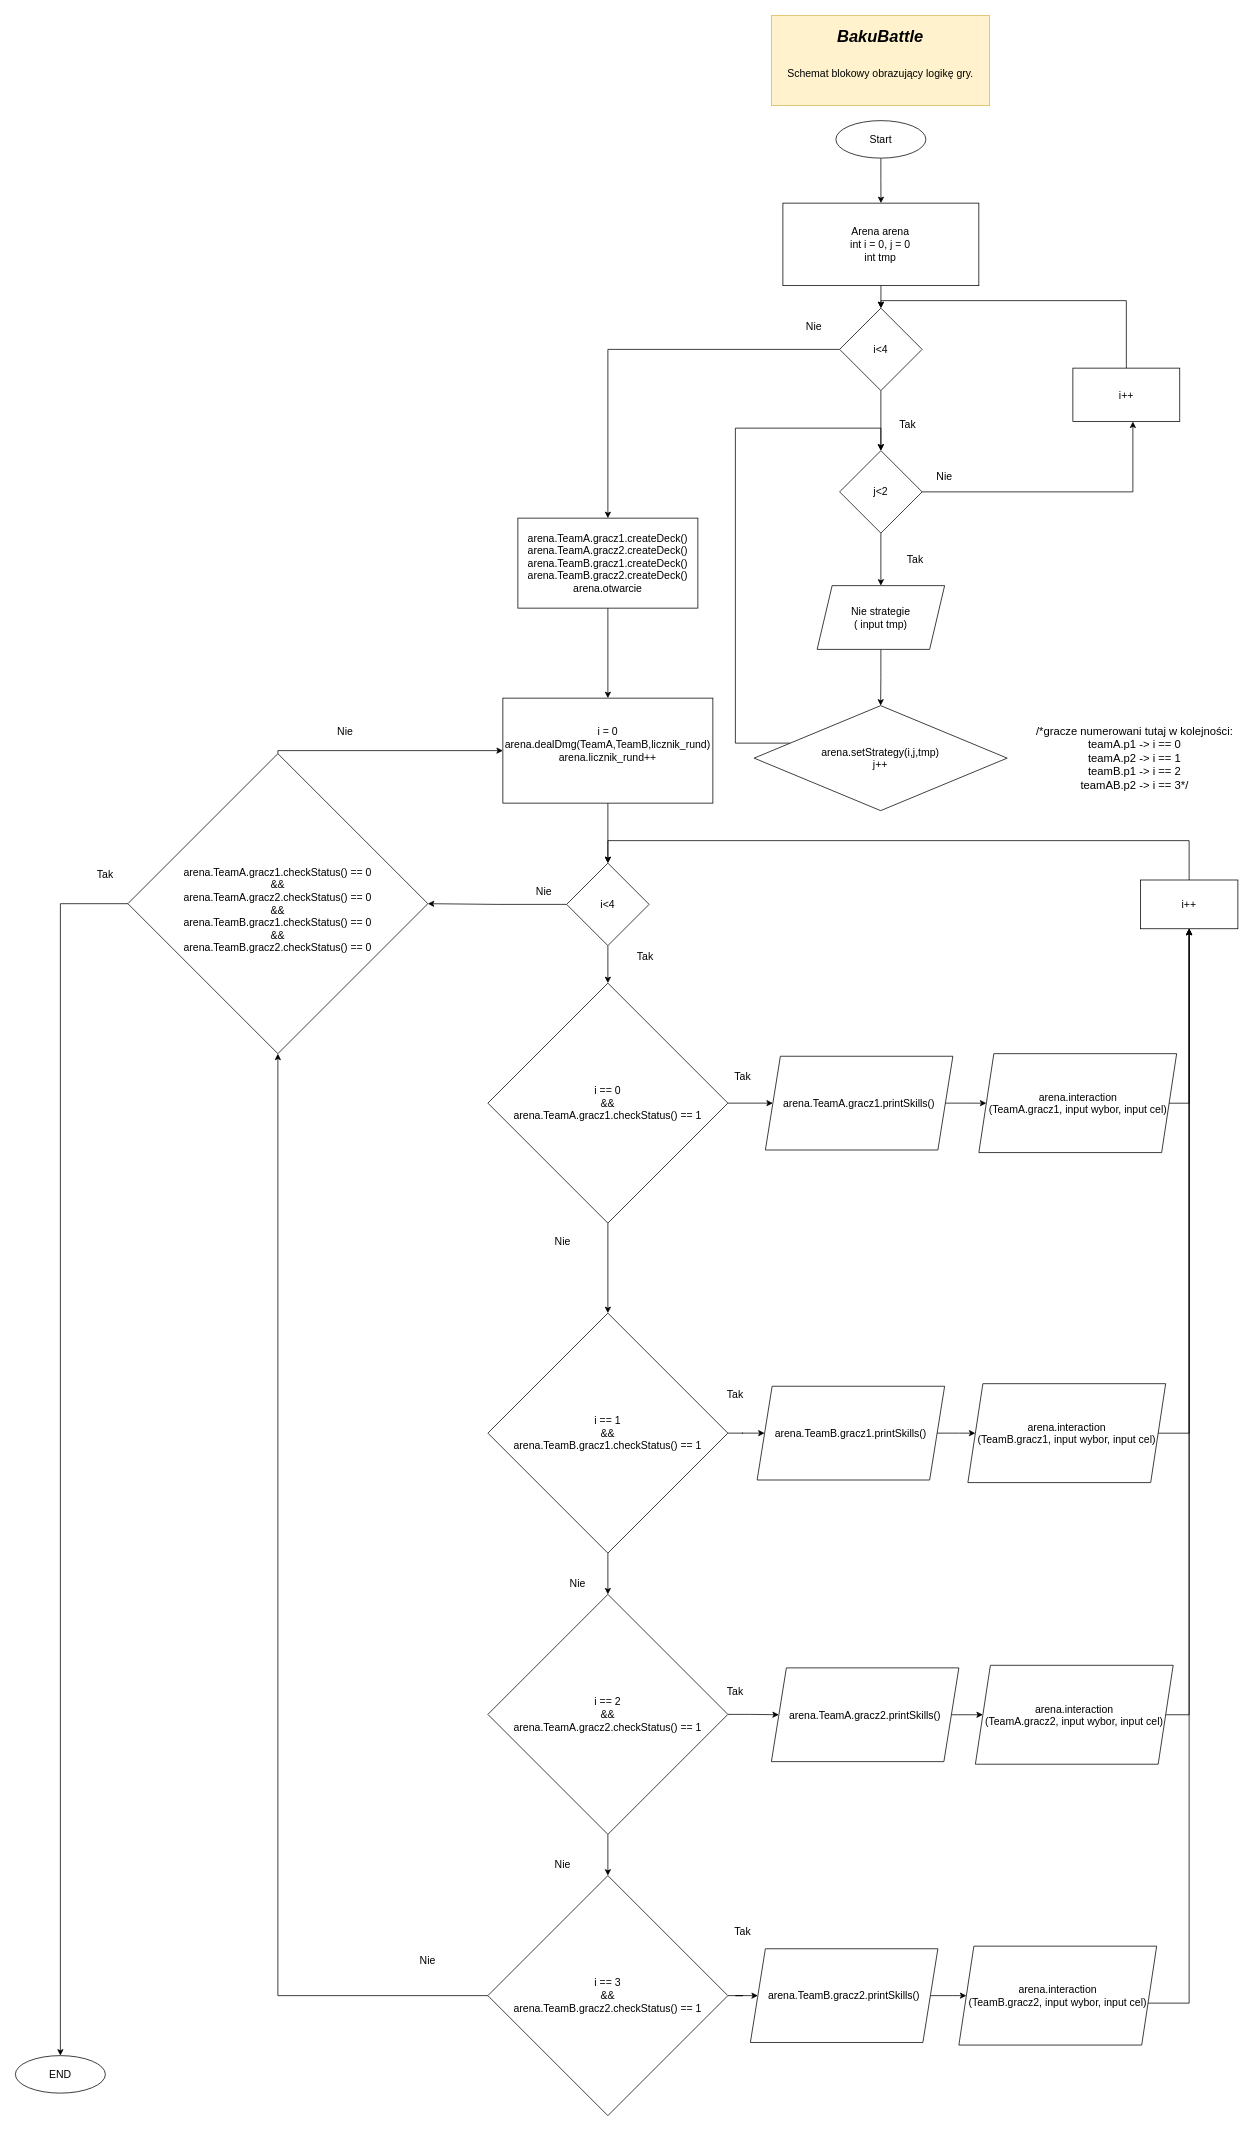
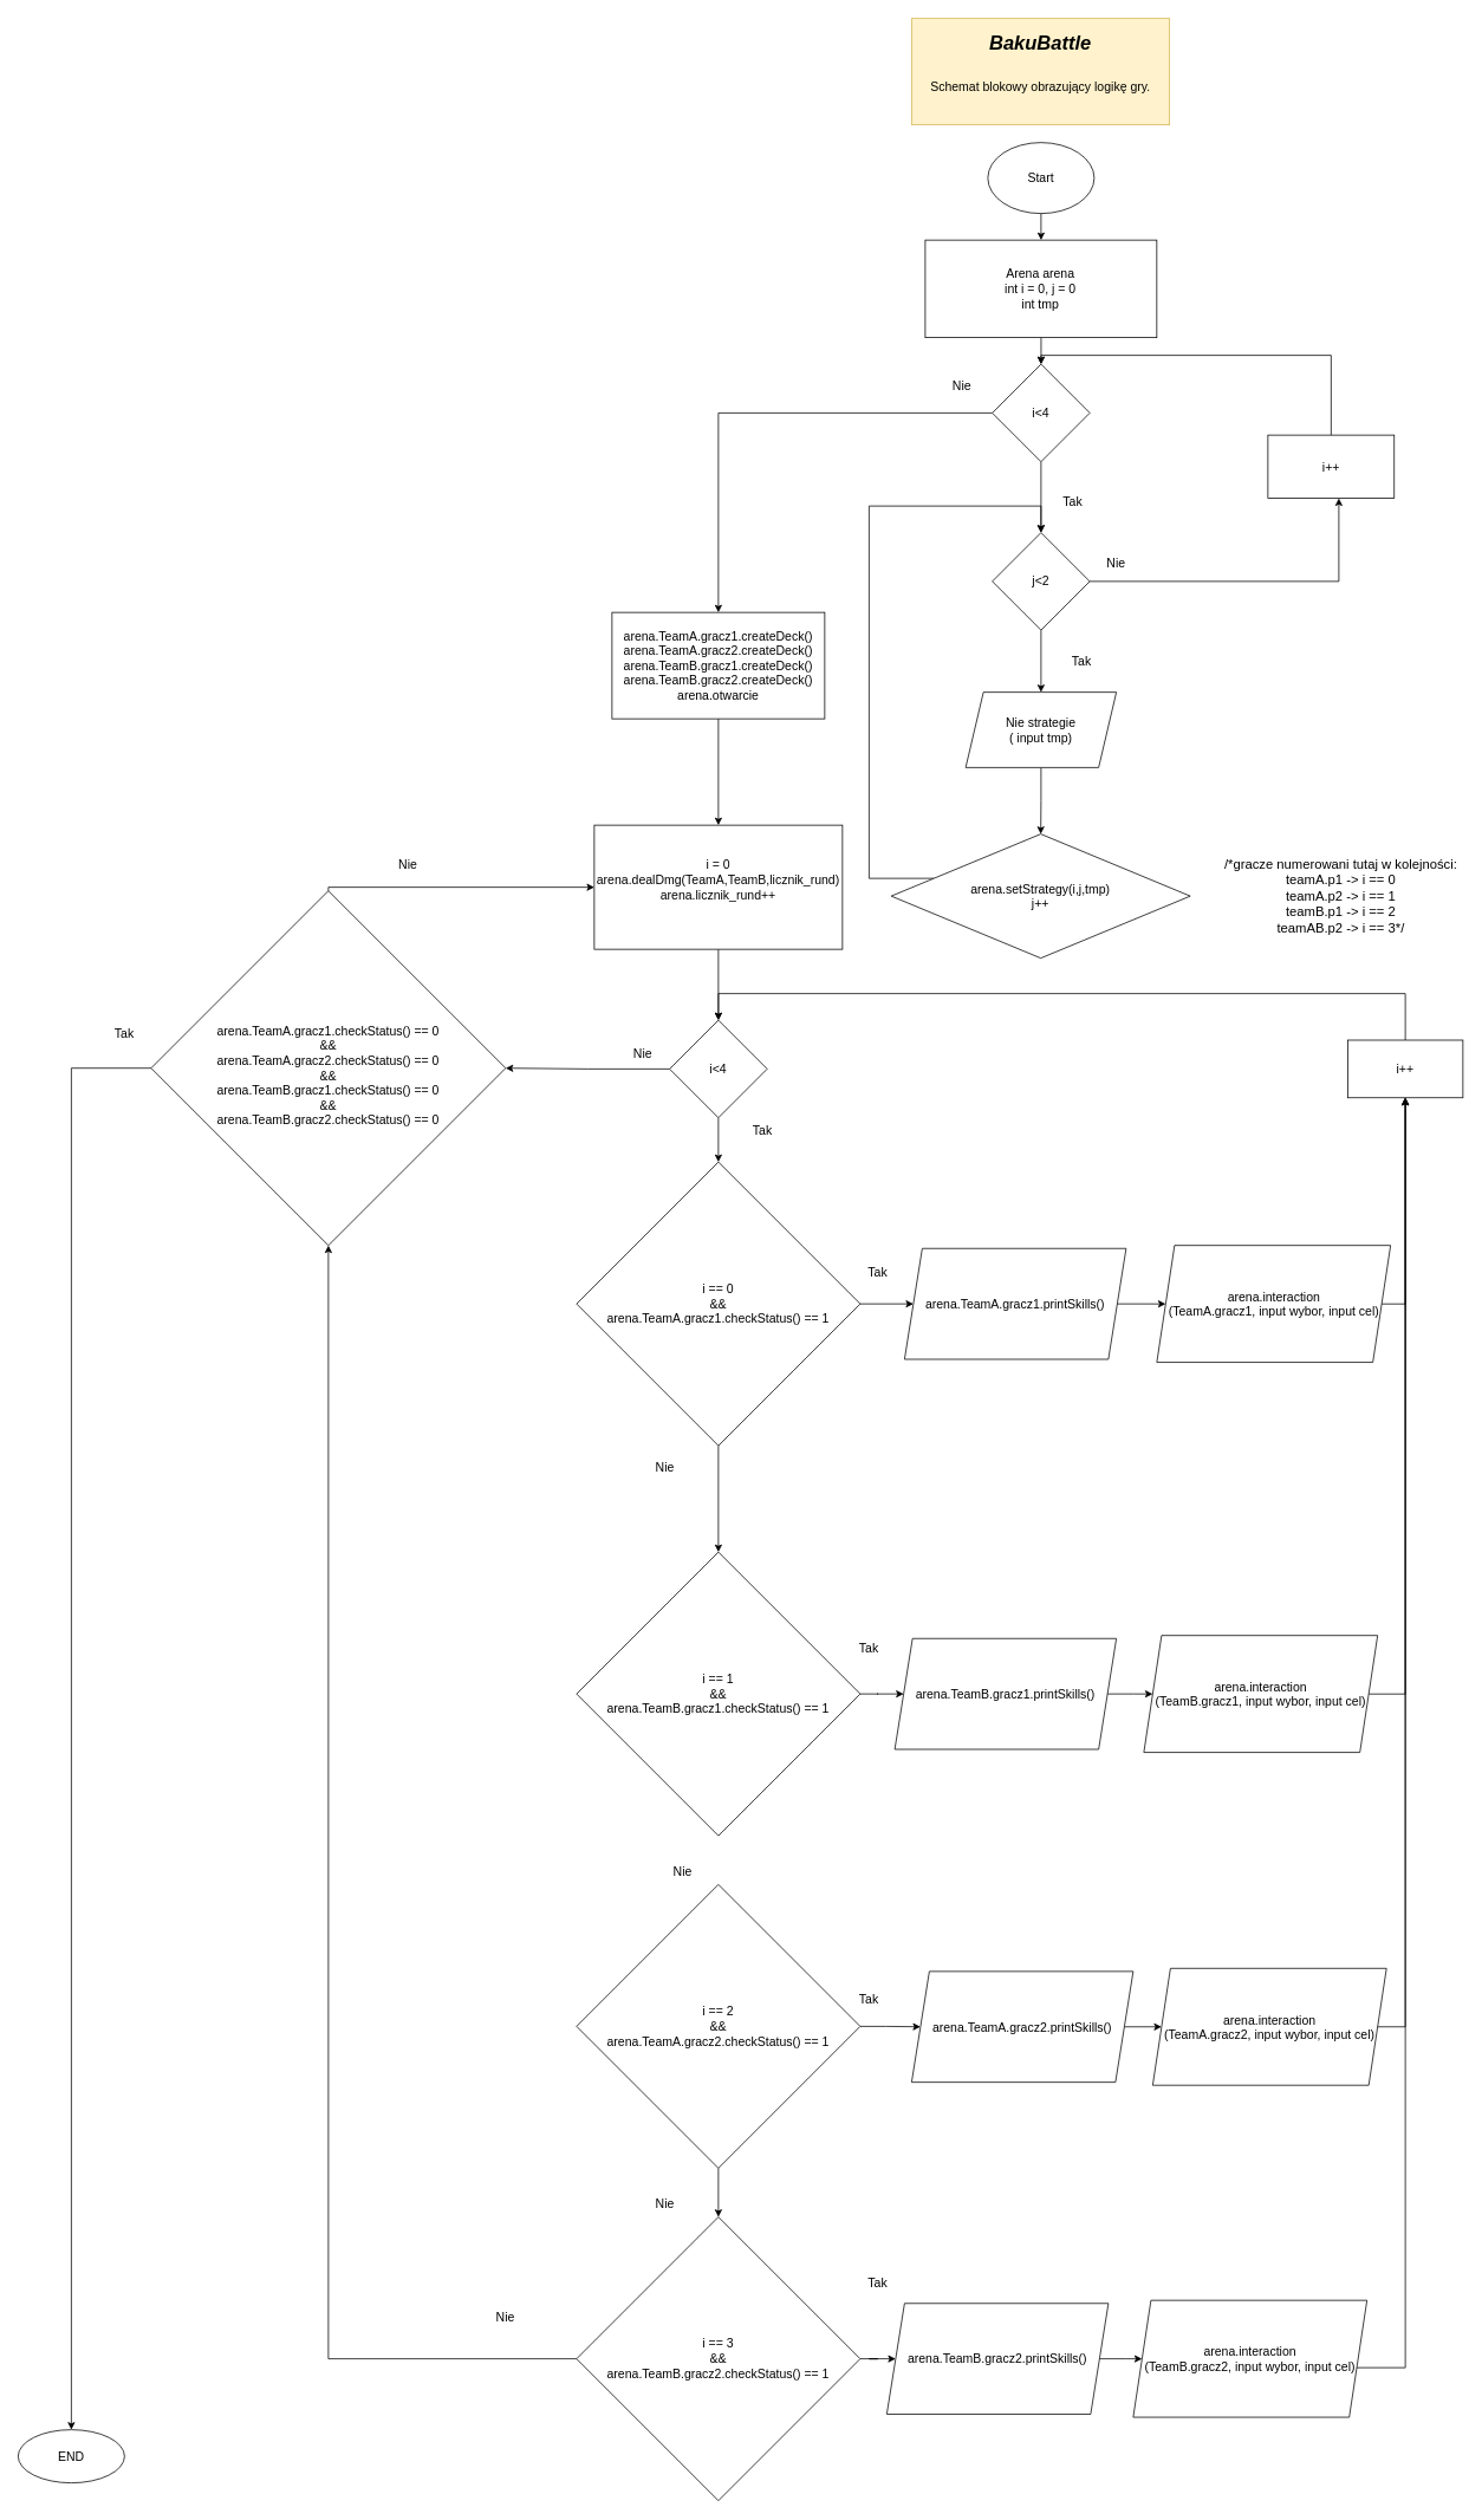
- <mxCell id="6" value="Start" style="ellipse;whiteSpace=wrap;html=1;fontFamily=Helvetica;fontSize=14;" parent="1" vertex="1"><mxGeometry x="1114" y="160" width="120" height="50" as="geometry" /></mxCell>
+ <mxCell id="6" value="Start" style="ellipse;whiteSpace=wrap;html=1;fontFamily=Helvetica;fontSize=14;" parent="1" vertex="1"><mxGeometry x="1114" y="160" width="120" height="80" as="geometry" /></mxCell>
- <mxCell id="62" style="edgeStyle=orthogonalEdgeStyle;rounded=0;orthogonalLoop=1;jettySize=auto;html=1;fontSize=14;" parent="1" source="63" target="66" edge="1"><mxGeometry relative="1" as="geometry" /></mxCell>
- <mxCell id="75" value="END" style="ellipse;whiteSpace=wrap;html=1;fontSize=14;" parent="1" vertex="1"><mxGeometry x="20" y="2740" width="120" height="50" as="geometry" /></mxCell>
+ <mxCell id="75" value="END" style="ellipse;whiteSpace=wrap;html=1;fontSize=14;" parent="1" vertex="1"><mxGeometry x="20" y="2740" width="120" height="60" as="geometry" /></mxCell>
